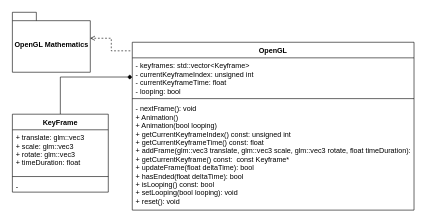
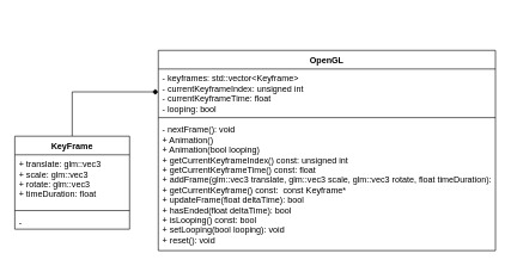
- <mxCell id="12" value="OpenGL Mathematics" style="shape=folder;fontStyle=1;spacingTop=10;tabWidth=40;tabHeight=14;tabPosition=left;html=1;" parent="1" vertex="1"><mxGeometry x="20" width="130" height="100" as="geometry" y="20" /></mxCell>
- <mxCell id="2" style="edgeStyle=orthogonalEdgeStyle;rounded=0;orthogonalLoop=1;jettySize=auto;html=1;exitX=-0.007;exitY=0.051;exitDx=0;exitDy=0;entryX=0.997;entryY=0.433;entryDx=0;entryDy=0;entryPerimeter=0;dashed=1;endArrow=open;endFill=0;exitPerimeter=0;" parent="1" source="3" target="12" edge="1"><mxGeometry relative="1" as="geometry" /></mxCell>
